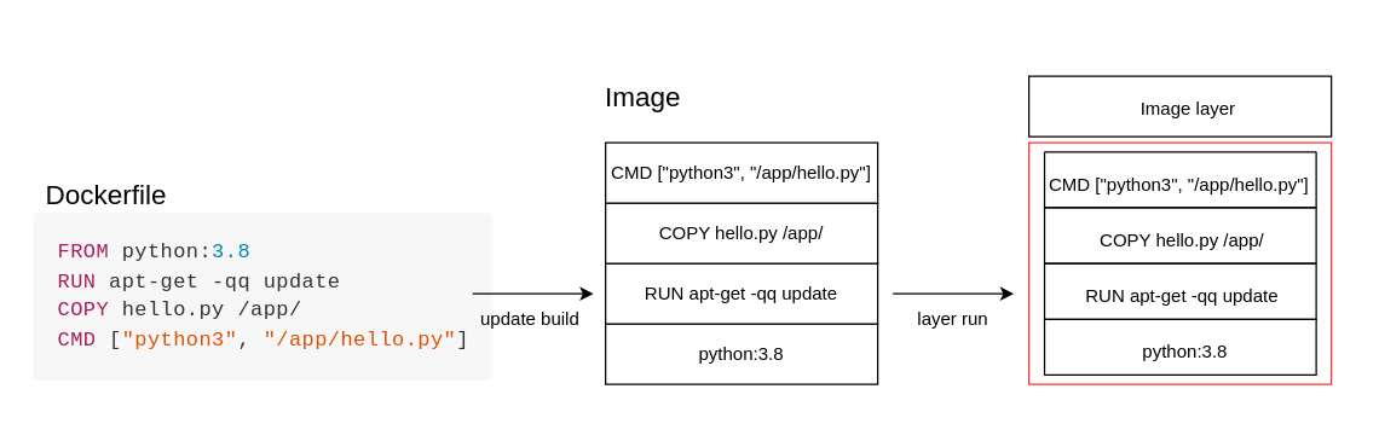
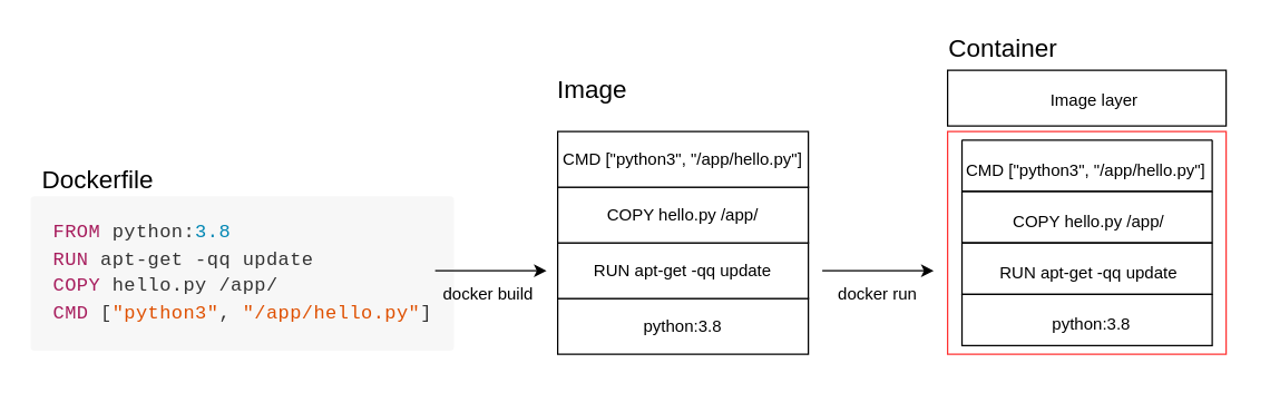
+ <mxCell id="25" value="&lt;font style=&quot;font-size: 18px&quot;&gt;Container&lt;/font&gt;" style="text;html=1;strokeColor=none;fillColor=none;align=center;verticalAlign=middle;whiteSpace=wrap;rounded=0;" vertex="1" parent="1"><mxGeometry x="690" y="20" width="60" height="30" as="geometry" /></mxCell>
- <mxCell id="5" value="&lt;font style=&quot;font-size: 12px&quot;&gt;update build&amp;nbsp;&lt;/font&gt;" style="text;html=1;strokeColor=none;fillColor=none;align=center;verticalAlign=middle;whiteSpace=wrap;rounded=0;fontSize=18;" vertex="1" parent="1"><mxGeometry x="312" y="194" width="80" height="30" as="geometry" /></mxCell>
+ <mxCell id="5" value="&lt;font style=&quot;font-size: 12px&quot;&gt;docker build&amp;nbsp;&lt;/font&gt;" style="text;html=1;strokeColor=none;fillColor=none;align=center;verticalAlign=middle;whiteSpace=wrap;rounded=0;fontSize=18;" vertex="1" parent="1"><mxGeometry x="312" y="194" width="80" height="30" as="geometry" /></mxCell>
- <mxCell id="24" value="&lt;font style=&quot;font-size: 12px&quot;&gt;layer run&lt;/font&gt;" style="text;html=1;strokeColor=none;fillColor=none;align=center;verticalAlign=middle;whiteSpace=wrap;rounded=0;fontSize=18;" vertex="1" parent="1"><mxGeometry x="590" y="194" width="80" height="30" as="geometry" /></mxCell>
+ <mxCell id="24" value="&lt;font style=&quot;font-size: 12px&quot;&gt;docker run&lt;/font&gt;" style="text;html=1;strokeColor=none;fillColor=none;align=center;verticalAlign=middle;whiteSpace=wrap;rounded=0;fontSize=18;" vertex="1" parent="1"><mxGeometry x="590" y="194" width="80" height="30" as="geometry" /></mxCell>
